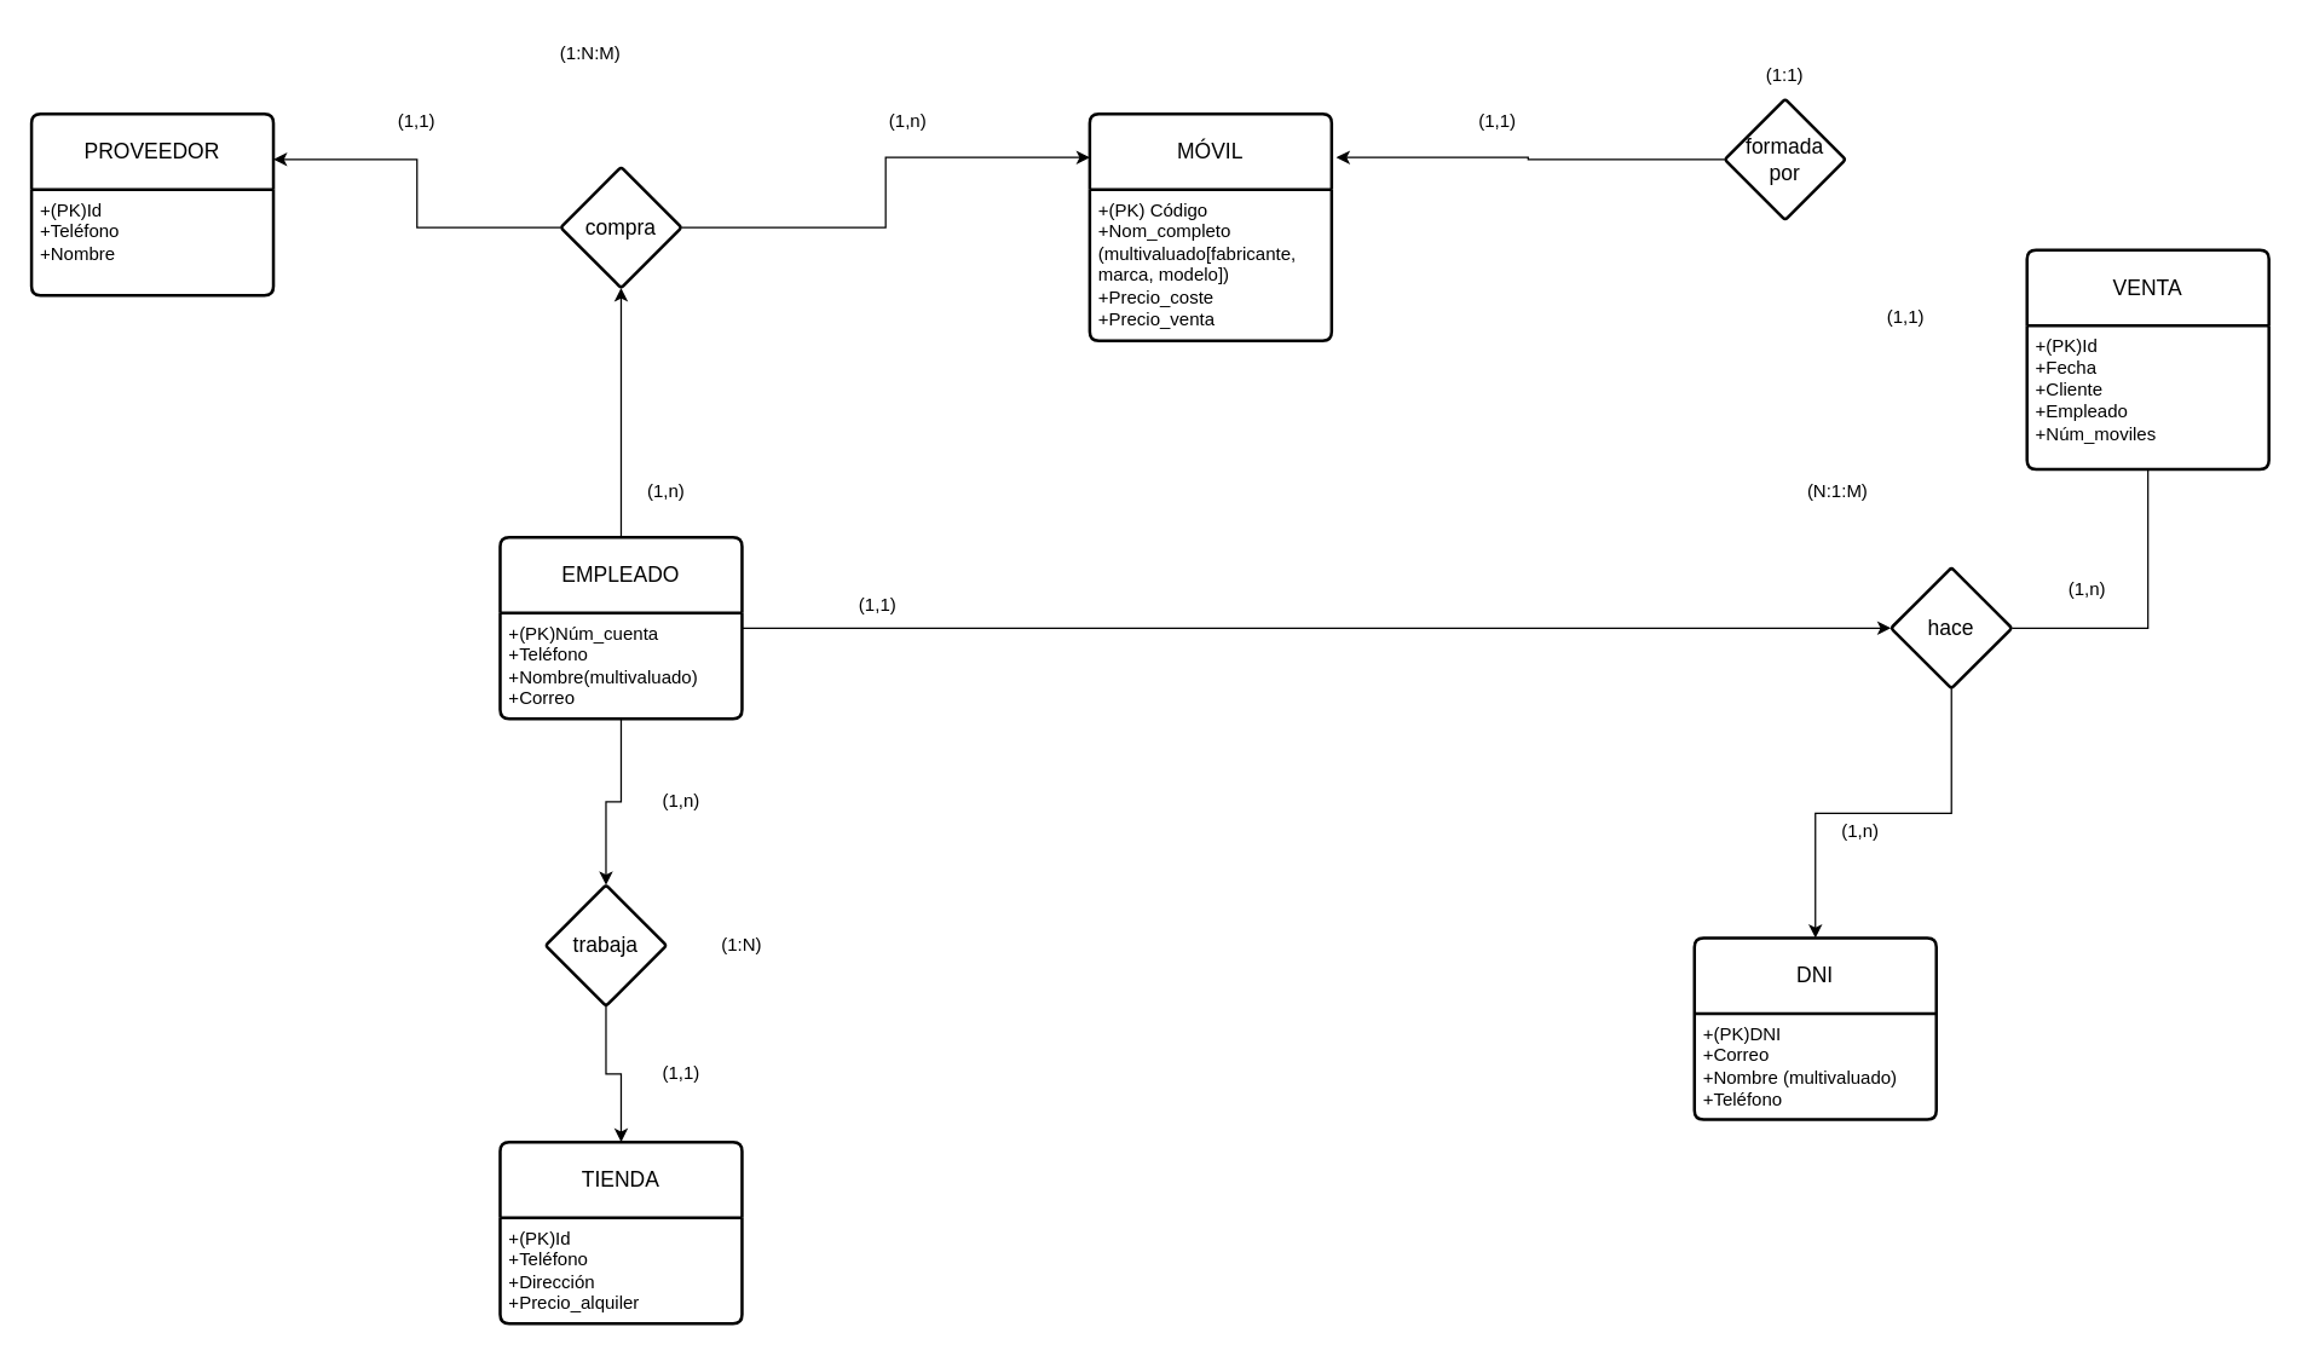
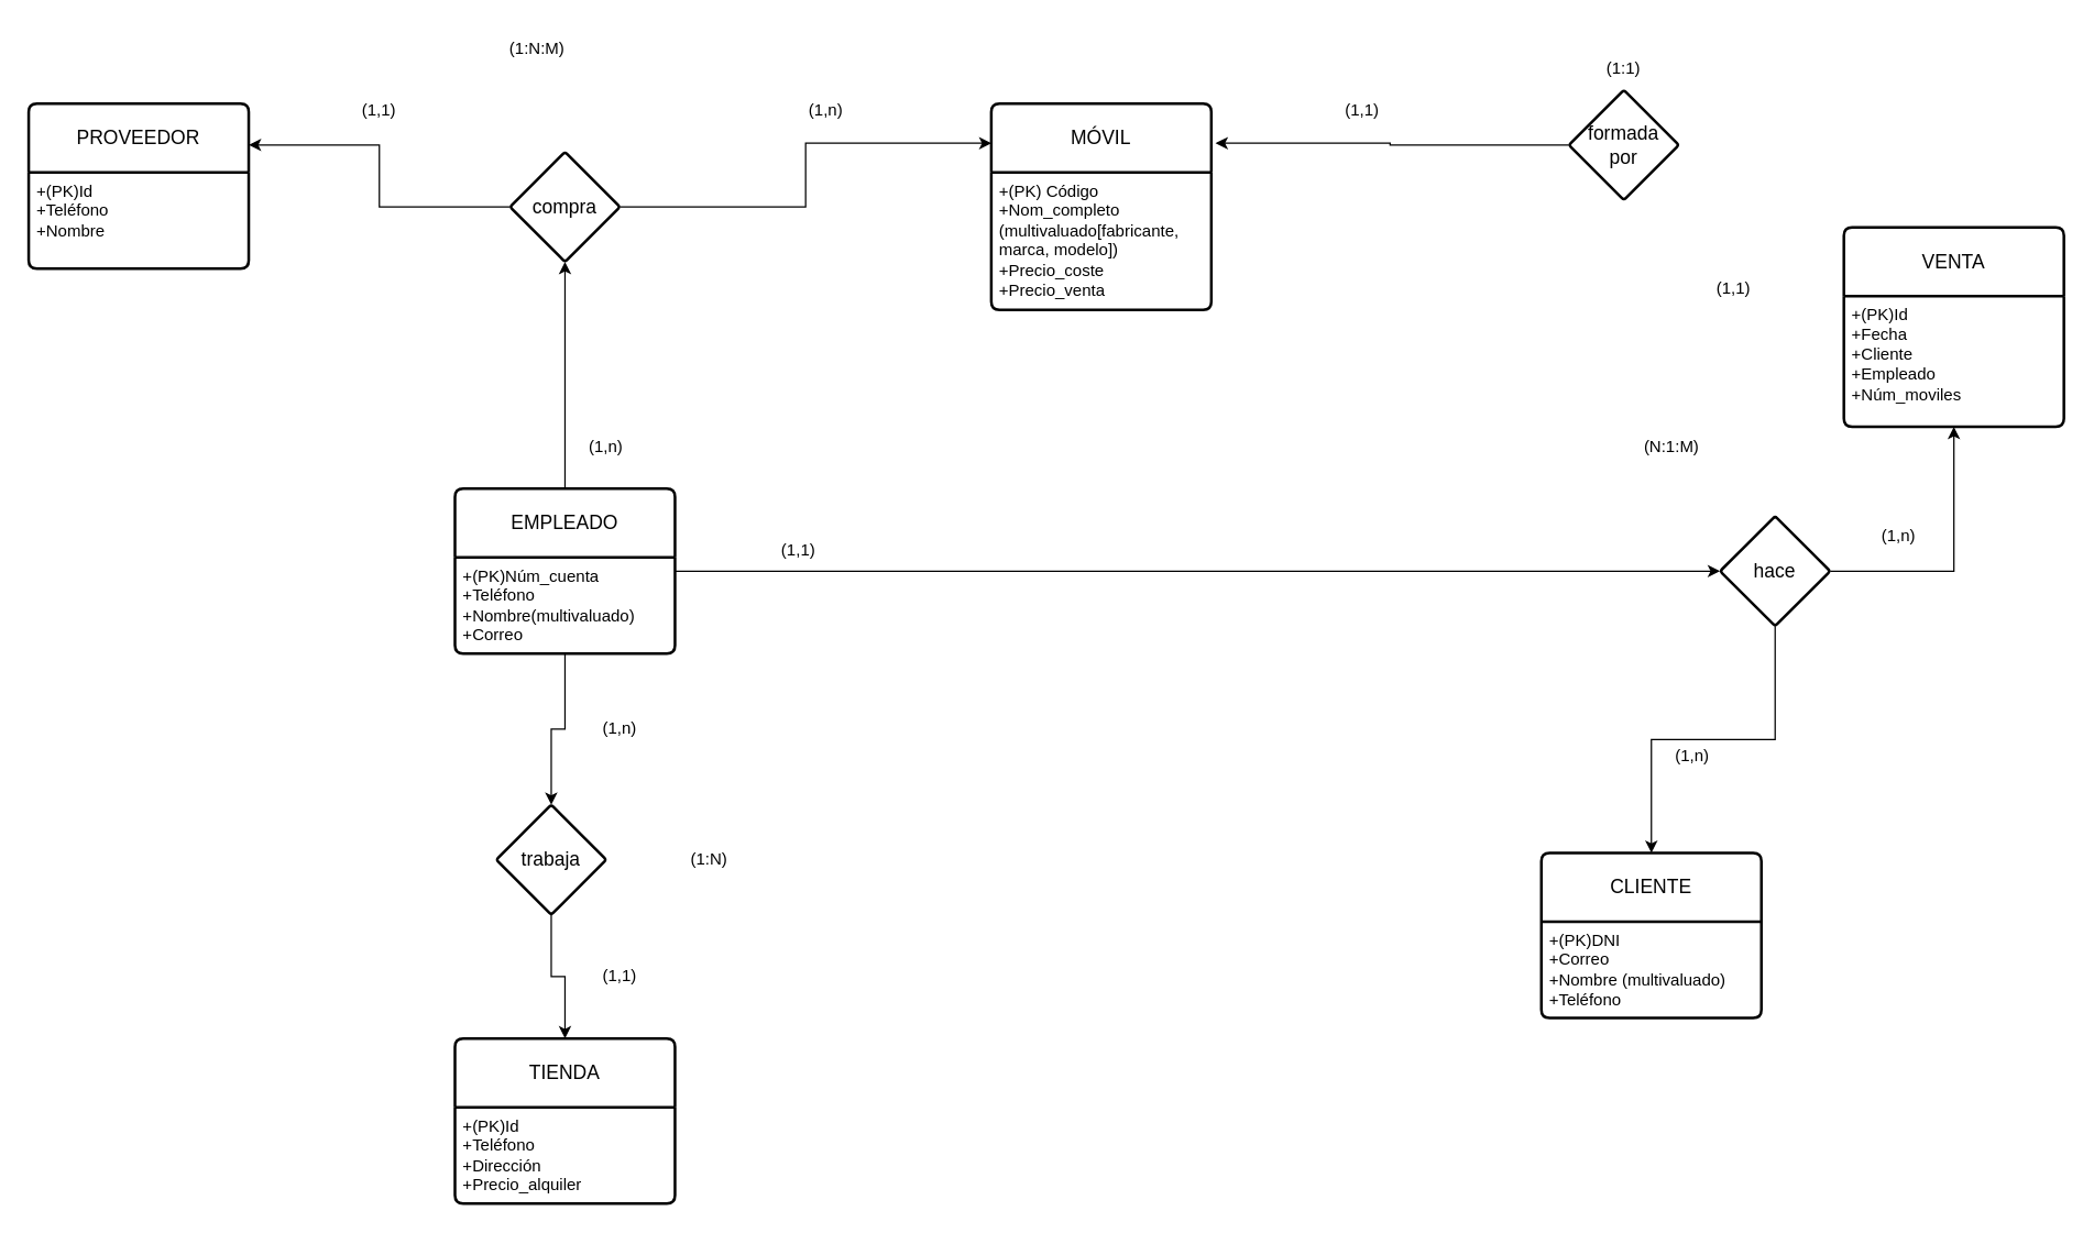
- <mxCell id="20" style="edgeStyle=orthogonalEdgeStyle;rounded=0;orthogonalLoop=1;jettySize=auto;html=1;exitX=1;exitY=0.5;exitDx=0;exitDy=0;entryX=0.5;entryY=1;entryDx=0;entryDy=0;endArrow=none;" parent="1" source="19" target="17" edge="1"><mxGeometry relative="1" as="geometry" /></mxCell>
+ <mxCell id="20" style="edgeStyle=orthogonalEdgeStyle;rounded=0;orthogonalLoop=1;jettySize=auto;html=1;exitX=1;exitY=0.5;exitDx=0;exitDy=0;entryX=0.5;entryY=1;entryDx=0;entryDy=0;" parent="1" source="19" target="17" edge="1"><mxGeometry relative="1" as="geometry" /></mxCell>
- <mxCell id="31" value="(1:N)" style="text;html=1;strokeColor=none;fillColor=none;align=center;verticalAlign=middle;whiteSpace=wrap;rounded=0;" parent="1" vertex="1"><mxGeometry x="460" y="610" width="60" height="30" as="geometry" /></mxCell>
+ <mxCell id="31" value="(1:N)" style="text;html=1;strokeColor=none;fillColor=none;align=center;verticalAlign=middle;whiteSpace=wrap;rounded=0;" parent="1" vertex="1"><mxGeometry x="485" y="610" width="60" height="30" as="geometry" /></mxCell>
- <mxCell id="9" value="DNI" style="swimlane;childLayout=stackLayout;horizontal=1;startSize=50;horizontalStack=0;rounded=1;fontSize=14;fontStyle=0;strokeWidth=2;resizeParent=0;resizeLast=1;shadow=0;dashed=0;align=center;arcSize=4;whiteSpace=wrap;html=1;" parent="1" vertex="1"><mxGeometry x="1120" y="620" width="160" height="120" as="geometry"><mxRectangle x="290" y="120" width="100" height="50" as="alternateBounds" /></mxGeometry></mxCell>
+ <mxCell id="9" value="CLIENTE" style="swimlane;childLayout=stackLayout;horizontal=1;startSize=50;horizontalStack=0;rounded=1;fontSize=14;fontStyle=0;strokeWidth=2;resizeParent=0;resizeLast=1;shadow=0;dashed=0;align=center;arcSize=4;whiteSpace=wrap;html=1;" parent="1" vertex="1"><mxGeometry x="1120" y="620" width="160" height="120" as="geometry"><mxRectangle x="290" y="120" width="100" height="50" as="alternateBounds" /></mxGeometry></mxCell>
